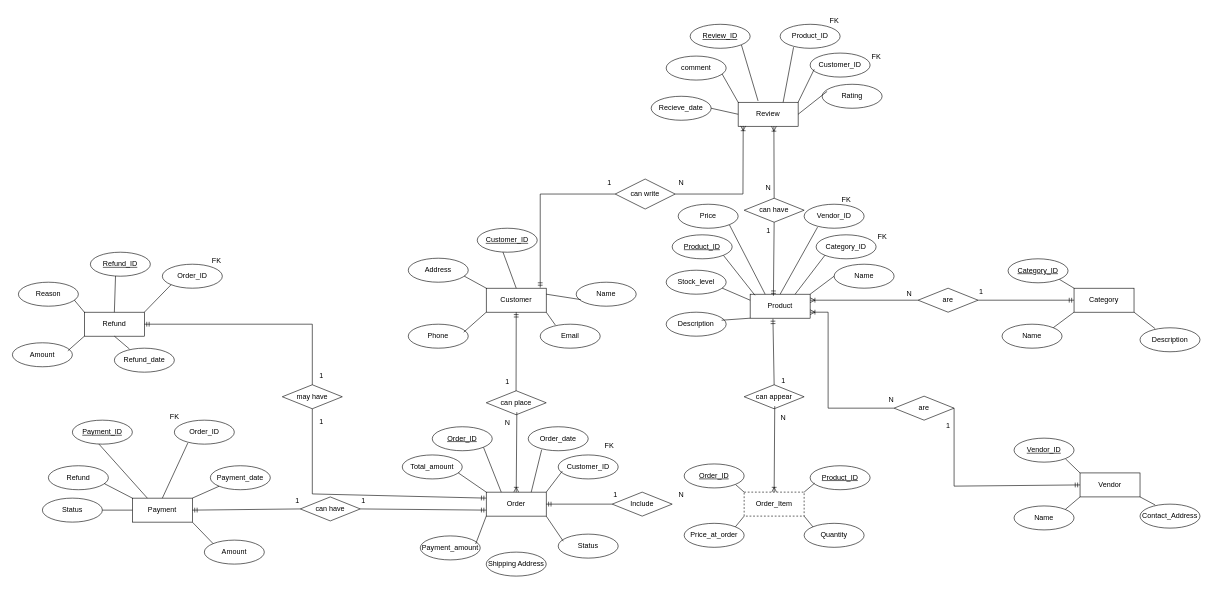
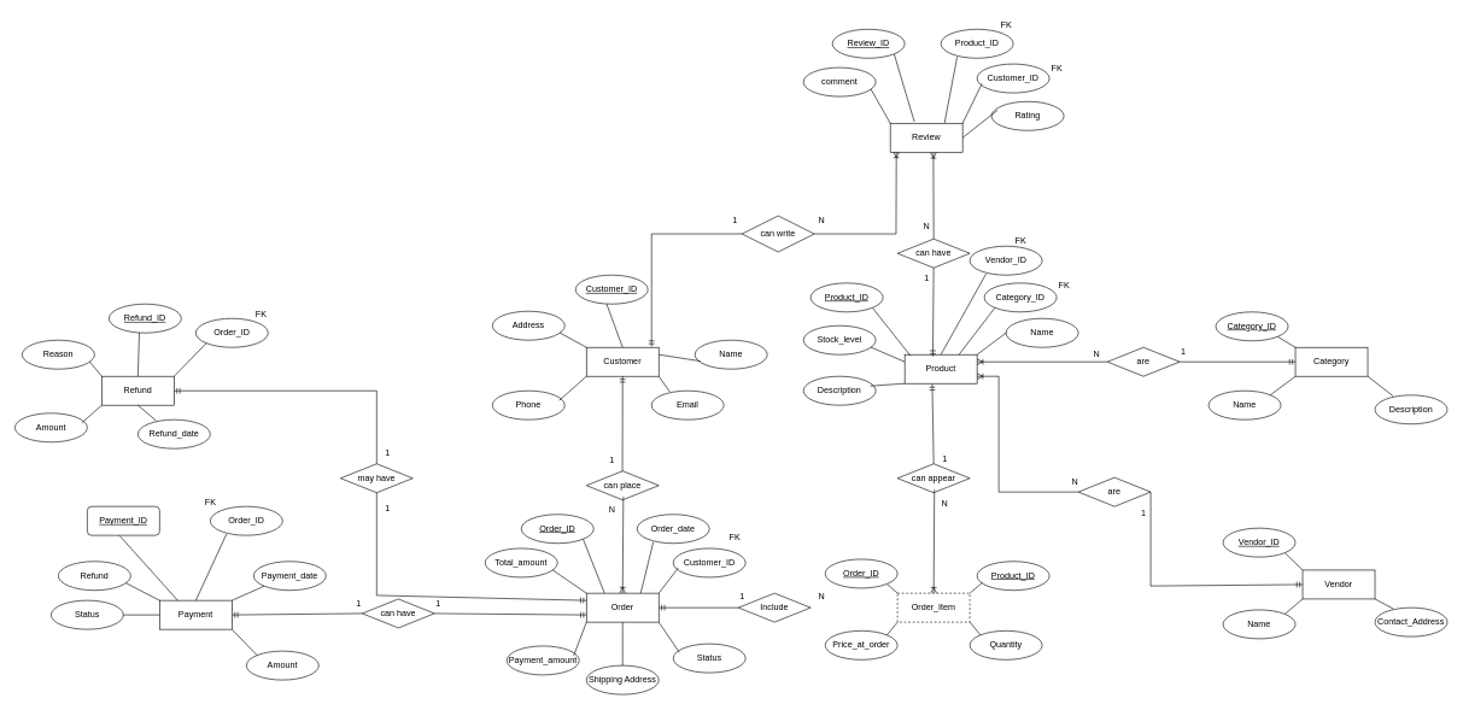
- <mxCell id="83" value="Recieve_date" style="ellipse;whiteSpace=wrap;html=1;align=center;" parent="1" vertex="1"><mxGeometry x="1085" y="160" width="100" height="40" as="geometry" /></mxCell>
- <mxCell id="87" value="" style="endArrow=none;html=1;rounded=0;exitX=1;exitY=0.5;exitDx=0;exitDy=0;entryX=0;entryY=0.5;entryDx=0;entryDy=0;" parent="1" source="83" target="81" edge="1"><mxGeometry width="50" height="50" relative="1" as="geometry"><mxPoint x="1250" y="383" as="sourcePoint" /><mxPoint x="1252" as="targetPoint" y="320" /></mxGeometry></mxCell>
- <mxCell id="17" value="Price" style="ellipse;whiteSpace=wrap;html=1;align=center;" parent="1" vertex="1"><mxGeometry x="1130" y="340" width="100" height="40" as="geometry" /></mxCell>
- <mxCell id="21" value="" style="endArrow=none;html=1;rounded=0;exitX=1;exitY=1;exitDx=0;exitDy=0;entryX=0.25;entryY=0;entryDx=0;entryDy=0;" parent="1" source="17" target="14" edge="1"><mxGeometry width="50" height="50" relative="1" as="geometry"><mxPoint x="1420" y="573" as="sourcePoint" /><mxPoint x="1422" y="510" as="targetPoint" /></mxGeometry></mxCell>
- <mxCell id="105" value="&lt;u&gt;Payment_ID&lt;/u&gt;" style="ellipse;whiteSpace=wrap;html=1;align=center;" parent="1" vertex="1"><mxGeometry x="120" y="700" width="100" height="40" as="geometry" /></mxCell>
+ <mxCell id="105" value="&lt;u&gt;Payment_ID&lt;/u&gt;" style="whiteSpace=wrap;html=1;align=center;rounded=1;" parent="1" vertex="1"><mxGeometry x="120" y="700" width="100" height="40" as="geometry" /></mxCell>
+ <mxCell id="38" value="" style="endArrow=none;html=1;rounded=0;exitX=0.5;exitY=0;exitDx=0;exitDy=0;entryX=0.5;entryY=1;entryDx=0;entryDy=0;" parent="1" source="34" target="31" edge="1"><mxGeometry width="50" height="50" relative="1" as="geometry"><mxPoint x="980" y="903" as="sourcePoint" /><mxPoint x="982" y="840" as="targetPoint" /></mxGeometry></mxCell>
